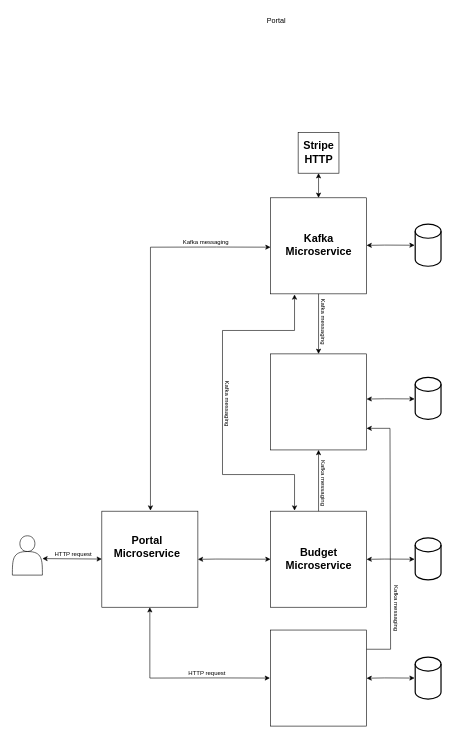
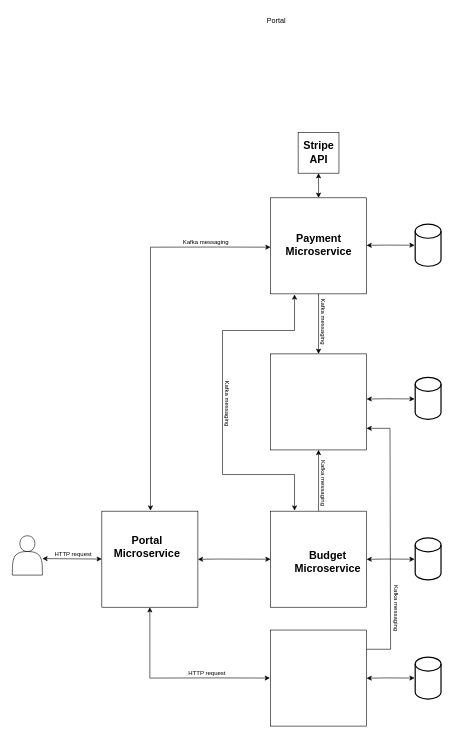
- <mxCell id="36" value="&lt;span style=&quot;font-size: 18px;&quot;&gt;&lt;b&gt;Stripe&lt;br&gt;HTTP&lt;/b&gt;&lt;/span&gt;" style="text;html=1;align=center;verticalAlign=middle;whiteSpace=wrap;rounded=0;" vertex="1" parent="1"><mxGeometry x="498.62" y="226" width="62.75" height="56" as="geometry" /></mxCell>
+ <mxCell id="36" value="&lt;span style=&quot;font-size: 18px;&quot;&gt;&lt;b&gt;Stripe&lt;br&gt;API&lt;/b&gt;&lt;/span&gt;" style="text;html=1;align=center;verticalAlign=middle;whiteSpace=wrap;rounded=0;" vertex="1" parent="1"><mxGeometry x="498.62" y="226" width="62.75" height="56" as="geometry" /></mxCell>
- <mxCell id="18" value="&lt;b&gt;&lt;font style=&quot;font-size: 18px;&quot;&gt;Kafka&lt;br&gt;Microservice&lt;/font&gt;&lt;/b&gt;" style="text;html=1;align=center;verticalAlign=middle;whiteSpace=wrap;rounded=0;" parent="1" vertex="1"><mxGeometry x="472.5" y="360.5" width="115" height="95" as="geometry" /></mxCell>
+ <mxCell id="18" value="&lt;b&gt;&lt;font style=&quot;font-size: 18px;&quot;&gt;Payment&lt;br&gt;Microservice&lt;/font&gt;&lt;/b&gt;" style="text;html=1;align=center;verticalAlign=middle;whiteSpace=wrap;rounded=0;" parent="1" vertex="1"><mxGeometry x="472.5" y="360.5" width="115" height="95" as="geometry" /></mxCell>
- <mxCell id="19" value="&lt;b&gt;&lt;font style=&quot;font-size: 18px;&quot;&gt;Budget&lt;br&gt;Microservice&lt;/font&gt;&lt;/b&gt;" style="text;html=1;align=center;verticalAlign=middle;whiteSpace=wrap;rounded=0;" parent="1" vertex="1"><mxGeometry x="472.5" y="883" width="115" height="95" as="geometry" /></mxCell>
+ <mxCell id="19" value="&lt;b&gt;&lt;font style=&quot;font-size: 18px;&quot;&gt;Budget&lt;br&gt;Microservice&lt;/font&gt;&lt;/b&gt;" style="text;html=1;align=center;verticalAlign=middle;whiteSpace=wrap;rounded=0;" parent="1" vertex="1"><mxGeometry x="487.5" y="888" width="115" height="95" as="geometry" /></mxCell>
